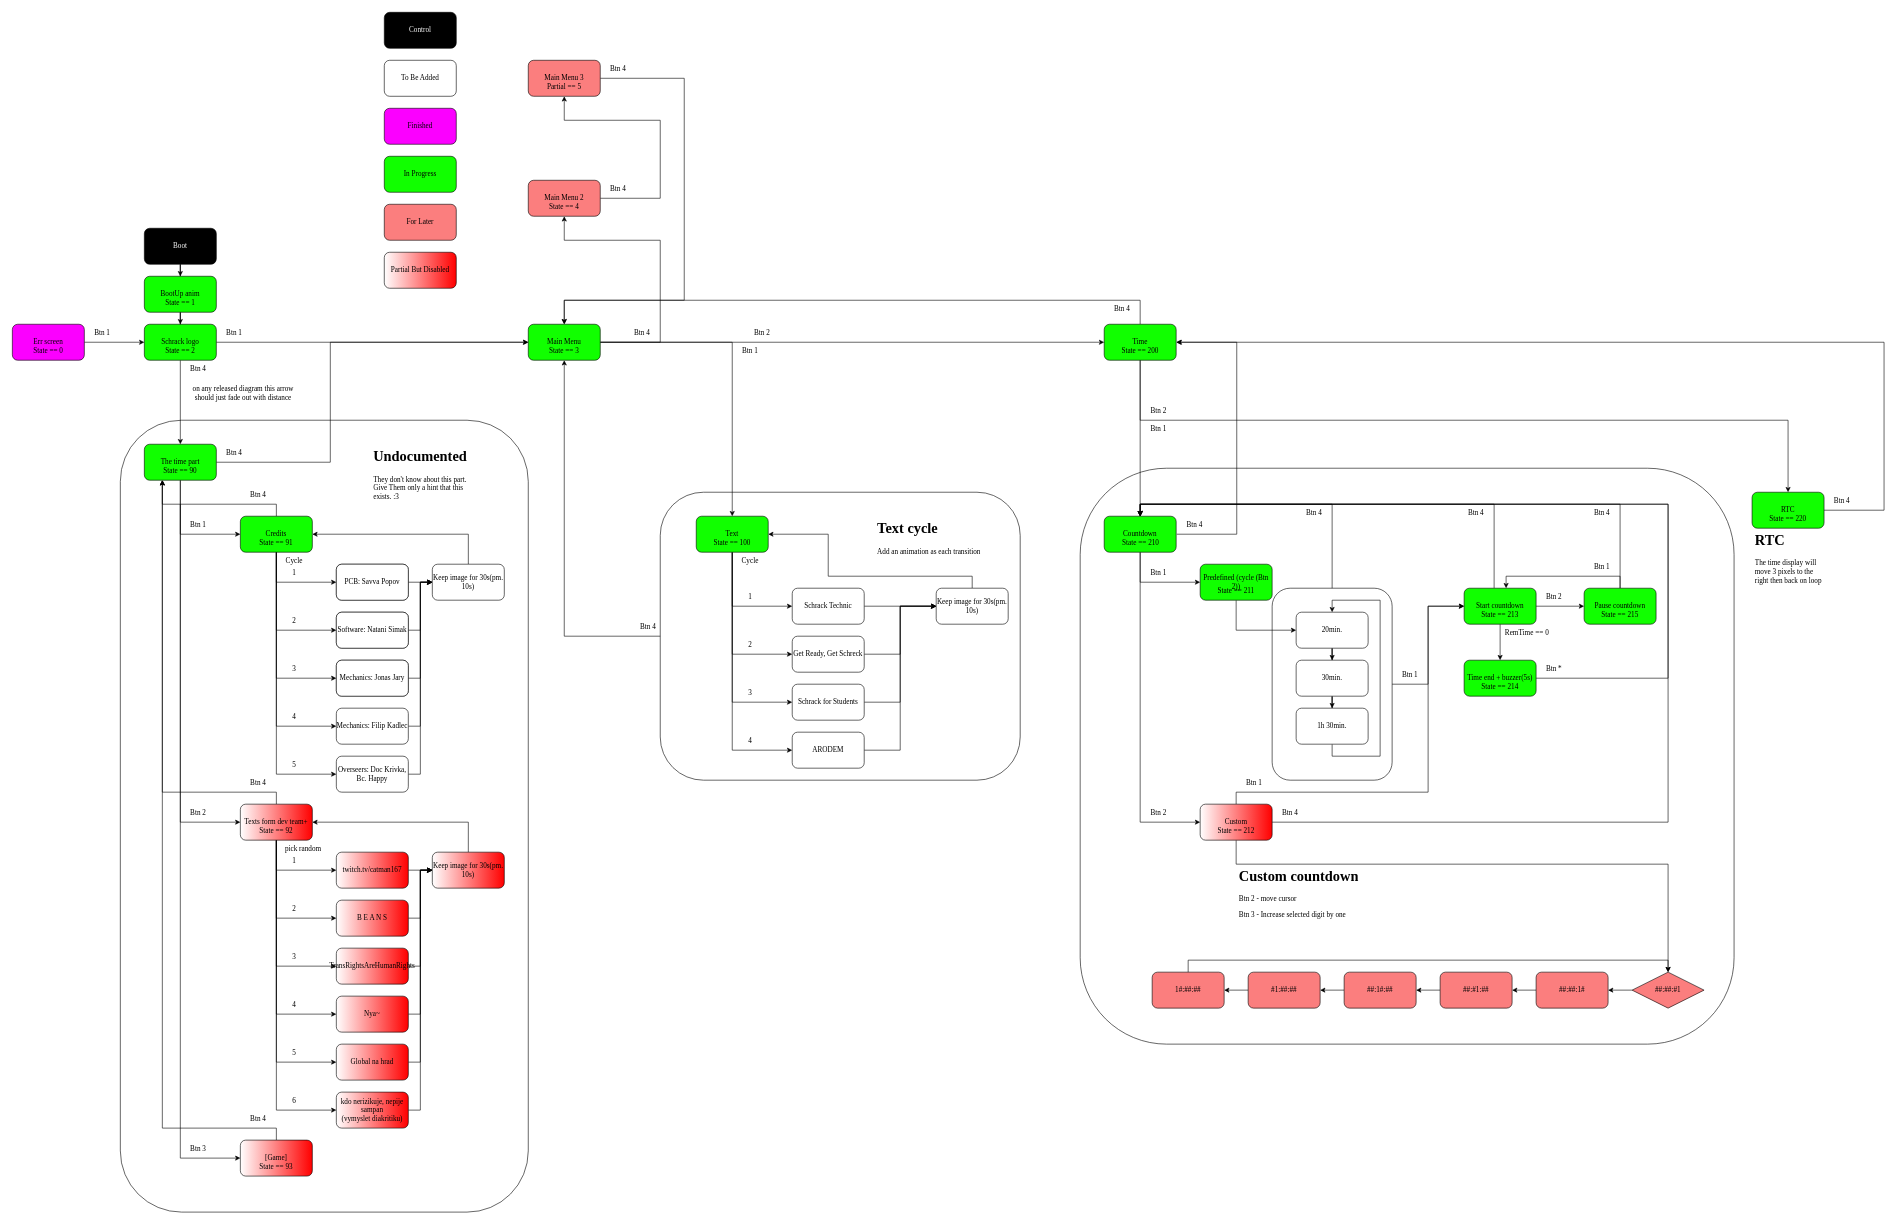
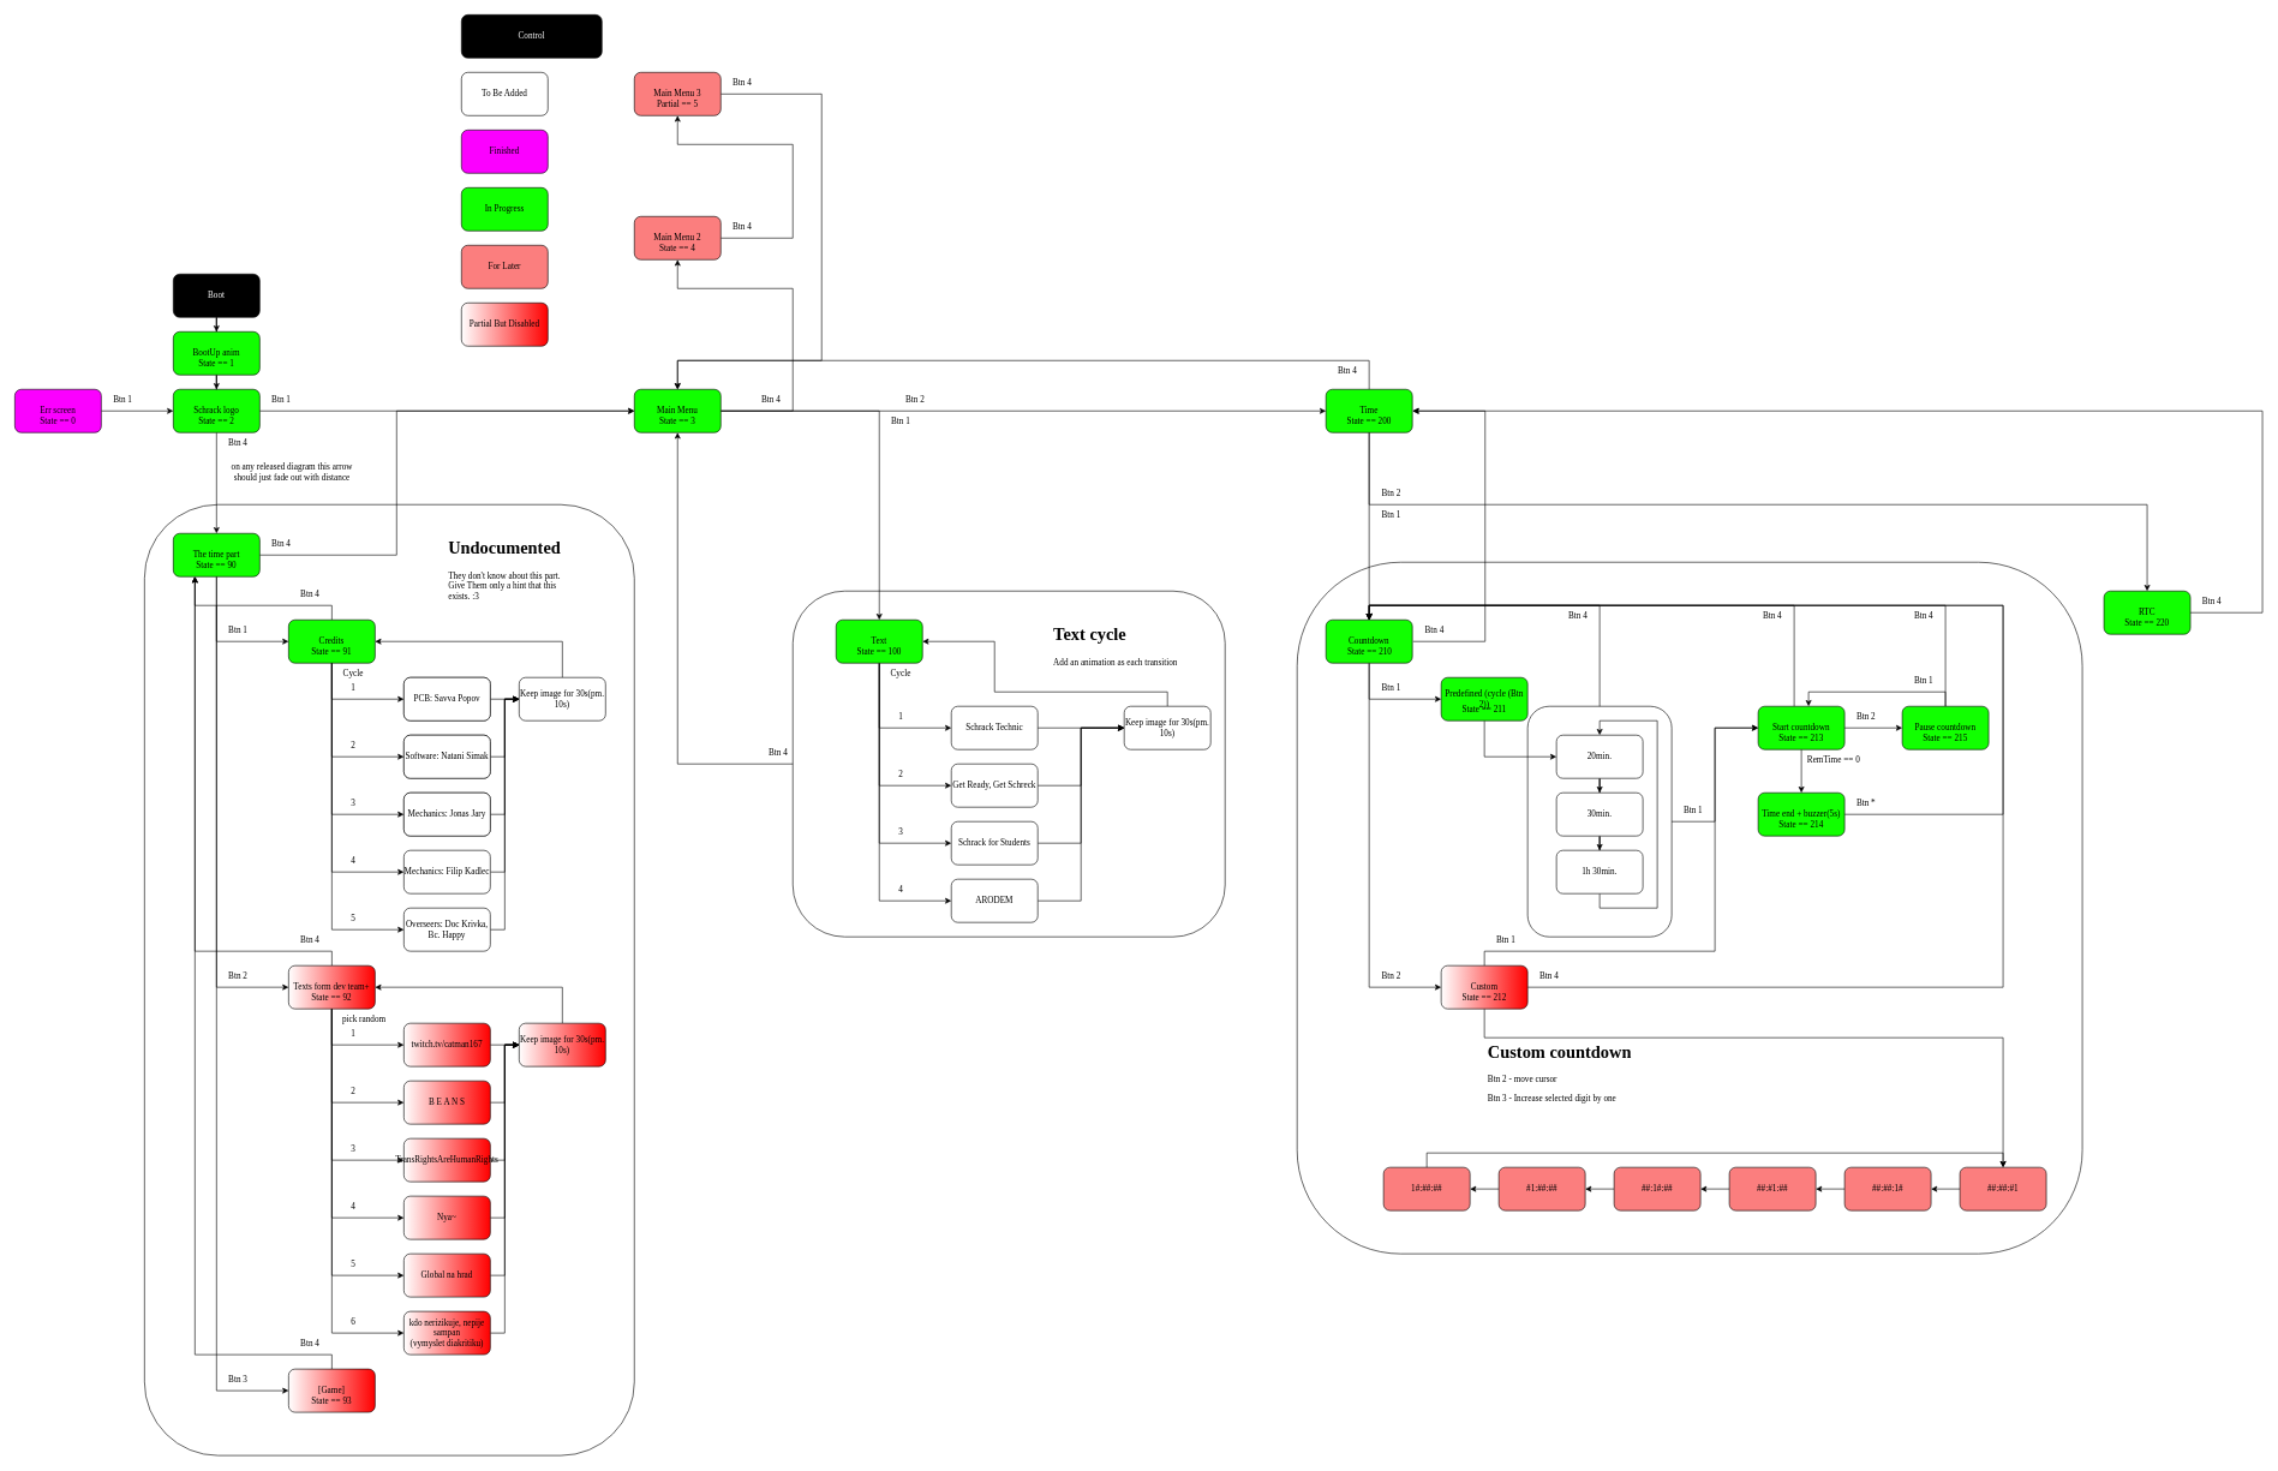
- <mxCell id="195" value="&lt;font color=&quot;#ffffff&quot;&gt;Control&lt;/font&gt;" style="rounded=1;whiteSpace=wrap;html=1;fillColor=#000000;fontFamily=Consolas;" parent="1" vertex="1"><mxGeometry x="640" y="20" width="120" height="60" as="geometry" /></mxCell>
+ <mxCell id="195" value="&lt;font color=&quot;#ffffff&quot;&gt;Control&lt;/font&gt;" style="rounded=1;whiteSpace=wrap;html=1;fillColor=#000000;fontFamily=Consolas;" parent="1" vertex="1"><mxGeometry x="640" y="20" width="195" height="60" as="geometry" /></mxCell>
- <mxCell id="14" value="&lt;h1&gt;RTC&lt;/h1&gt;&lt;p&gt;The time display will move 3 pixels to the right then back on loop&lt;/p&gt;" style="text;html=1;strokeColor=none;fillColor=none;spacing=5;spacingTop=-20;whiteSpace=wrap;overflow=hidden;rounded=0;fontFamily=Consolas;" parent="1" vertex="1"><mxGeometry x="2920" y="880" width="120" height="140" as="geometry" /></mxCell>
- <mxCell id="89" value="##:##:#1" style="rhombus;whiteSpace=wrap;html=1;fontFamily=Consolas;fillStyle=auto;strokeColor=default;align=center;verticalAlign=middle;fontSize=12;fontColor=default;fillColor=#FB7E7E;gradientColor=none;gradientDirection=south;" parent="1" vertex="1"><mxGeometry x="2720" y="1620" width="120" height="60" as="geometry" /></mxCell>
+ <mxCell id="89" value="##:##:#1" style="rounded=1;whiteSpace=wrap;html=1;fontFamily=Consolas;fillStyle=auto;strokeColor=default;align=center;verticalAlign=middle;fontSize=12;fontColor=default;fillColor=#FB7E7E;gradientColor=none;gradientDirection=south;" parent="1" vertex="1"><mxGeometry x="2720" y="1620" width="120" height="60" as="geometry" /></mxCell>
